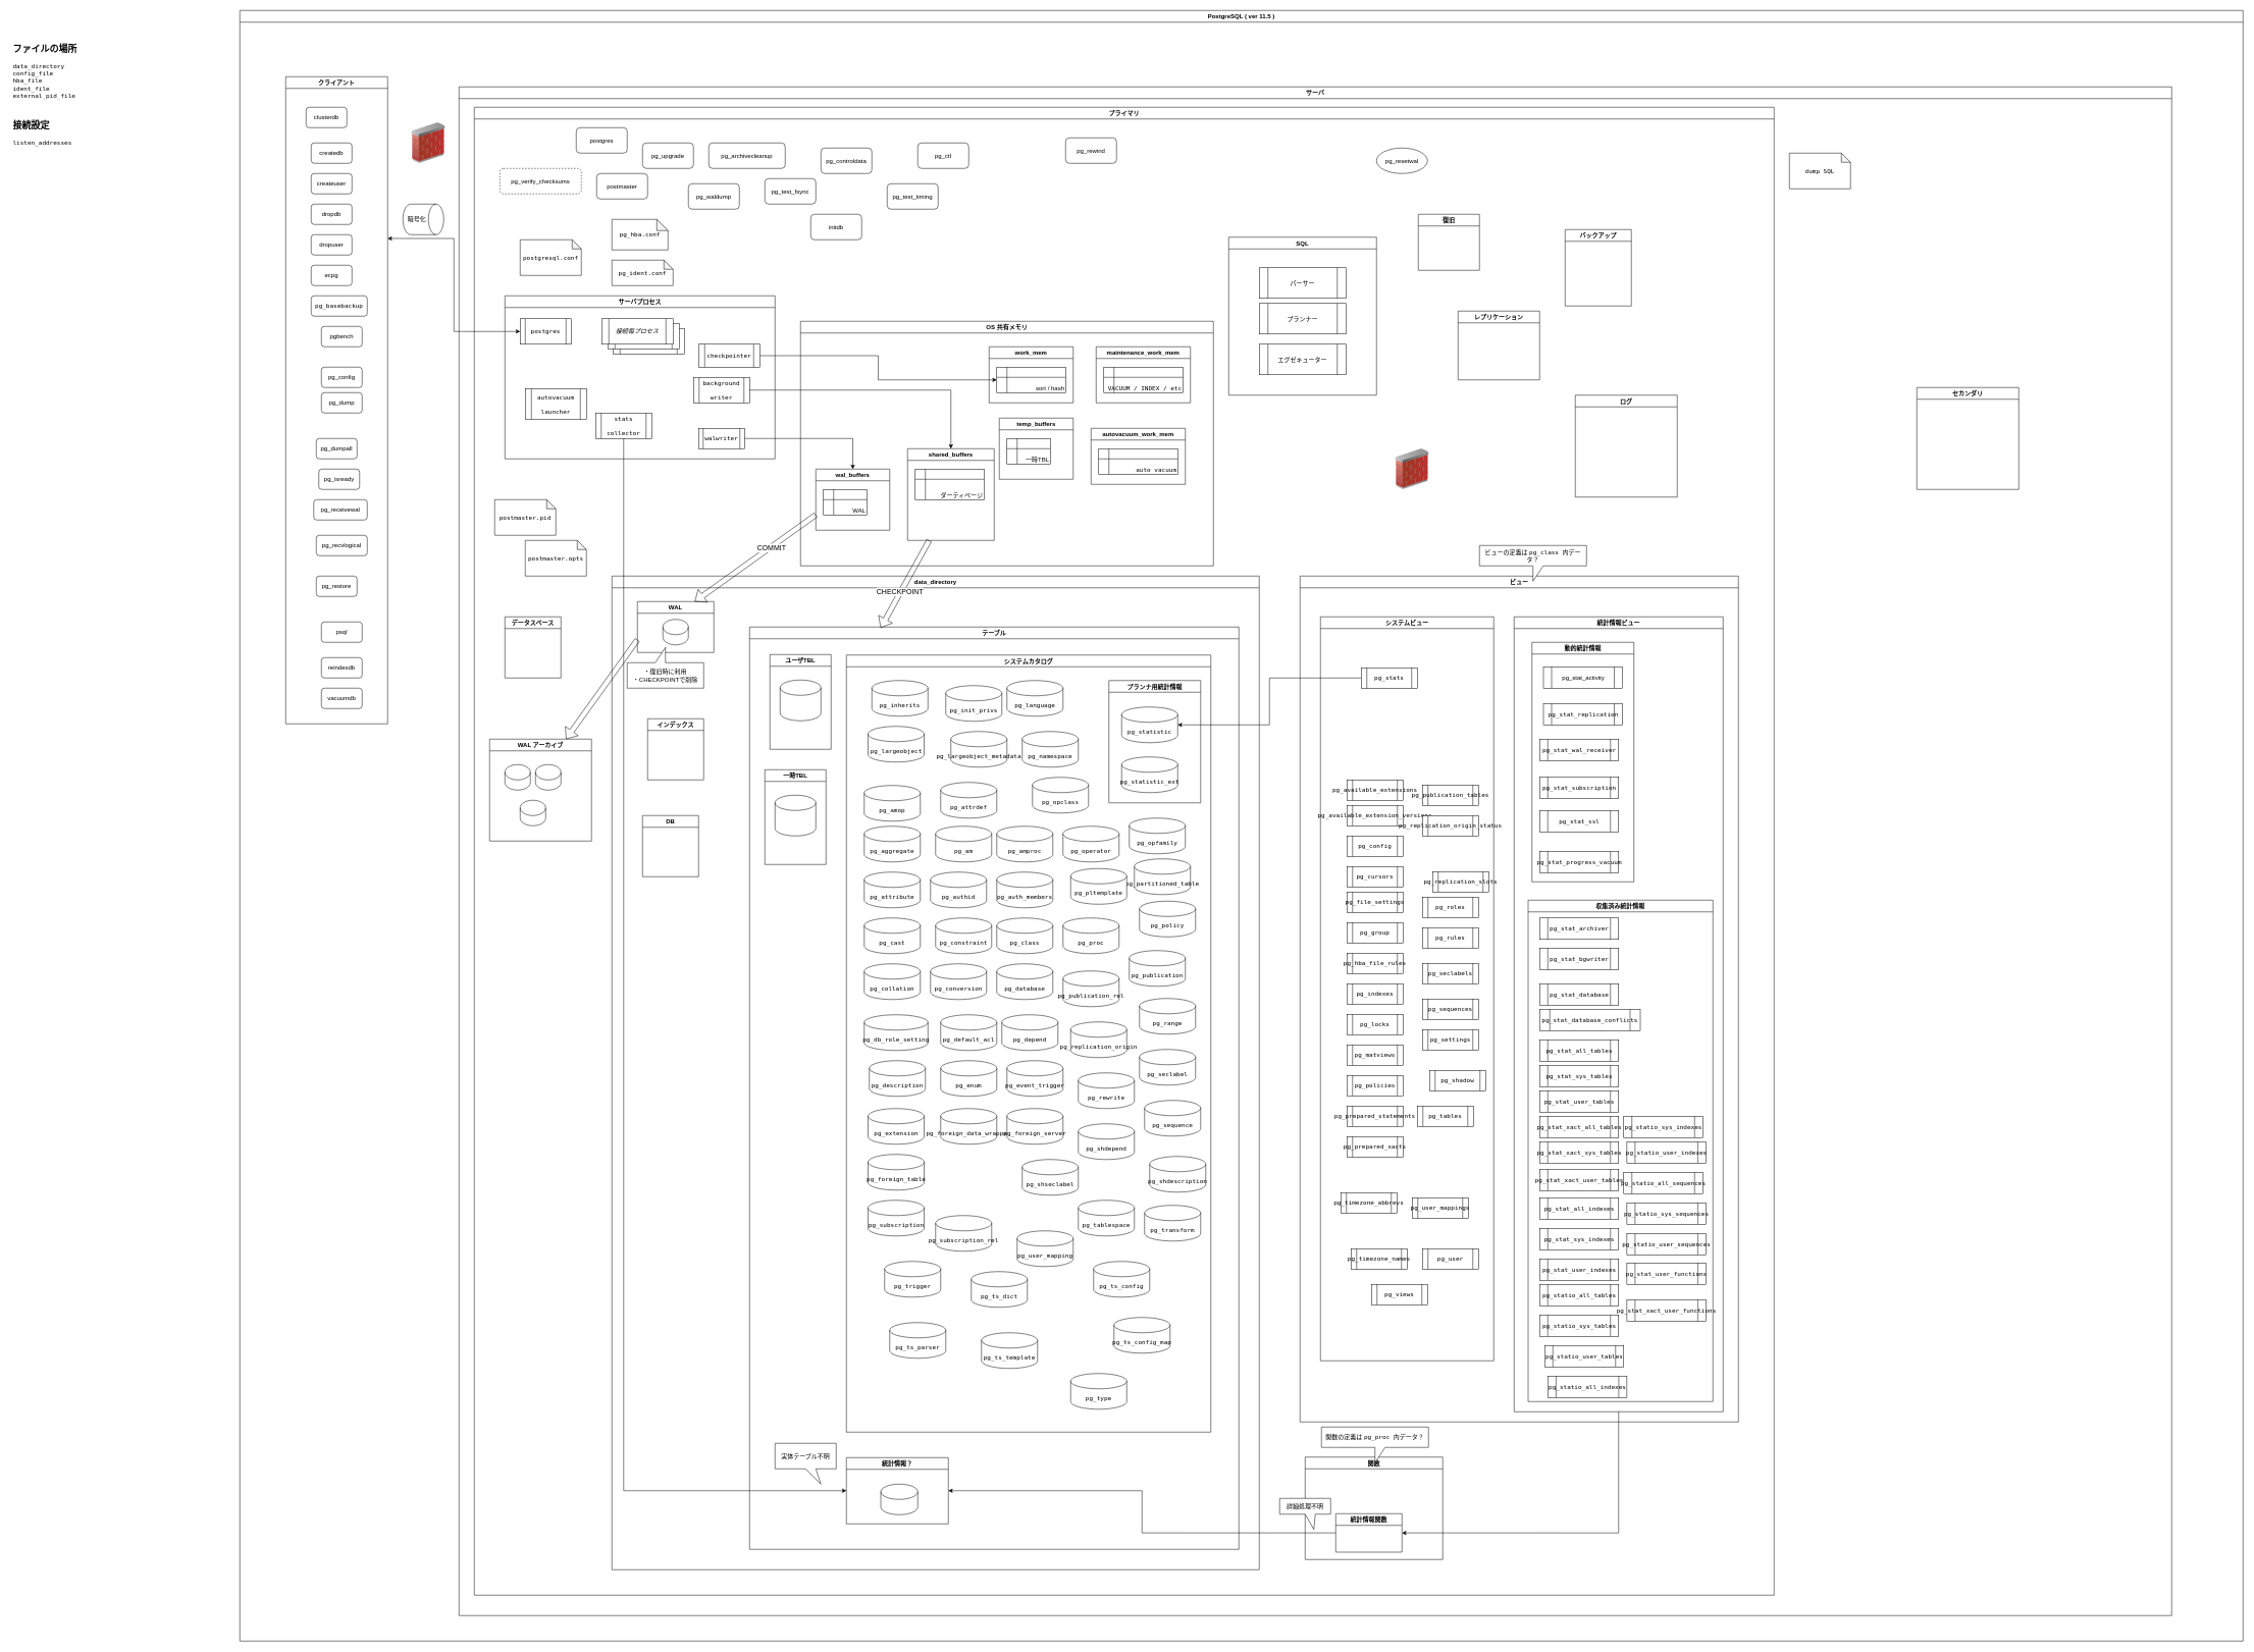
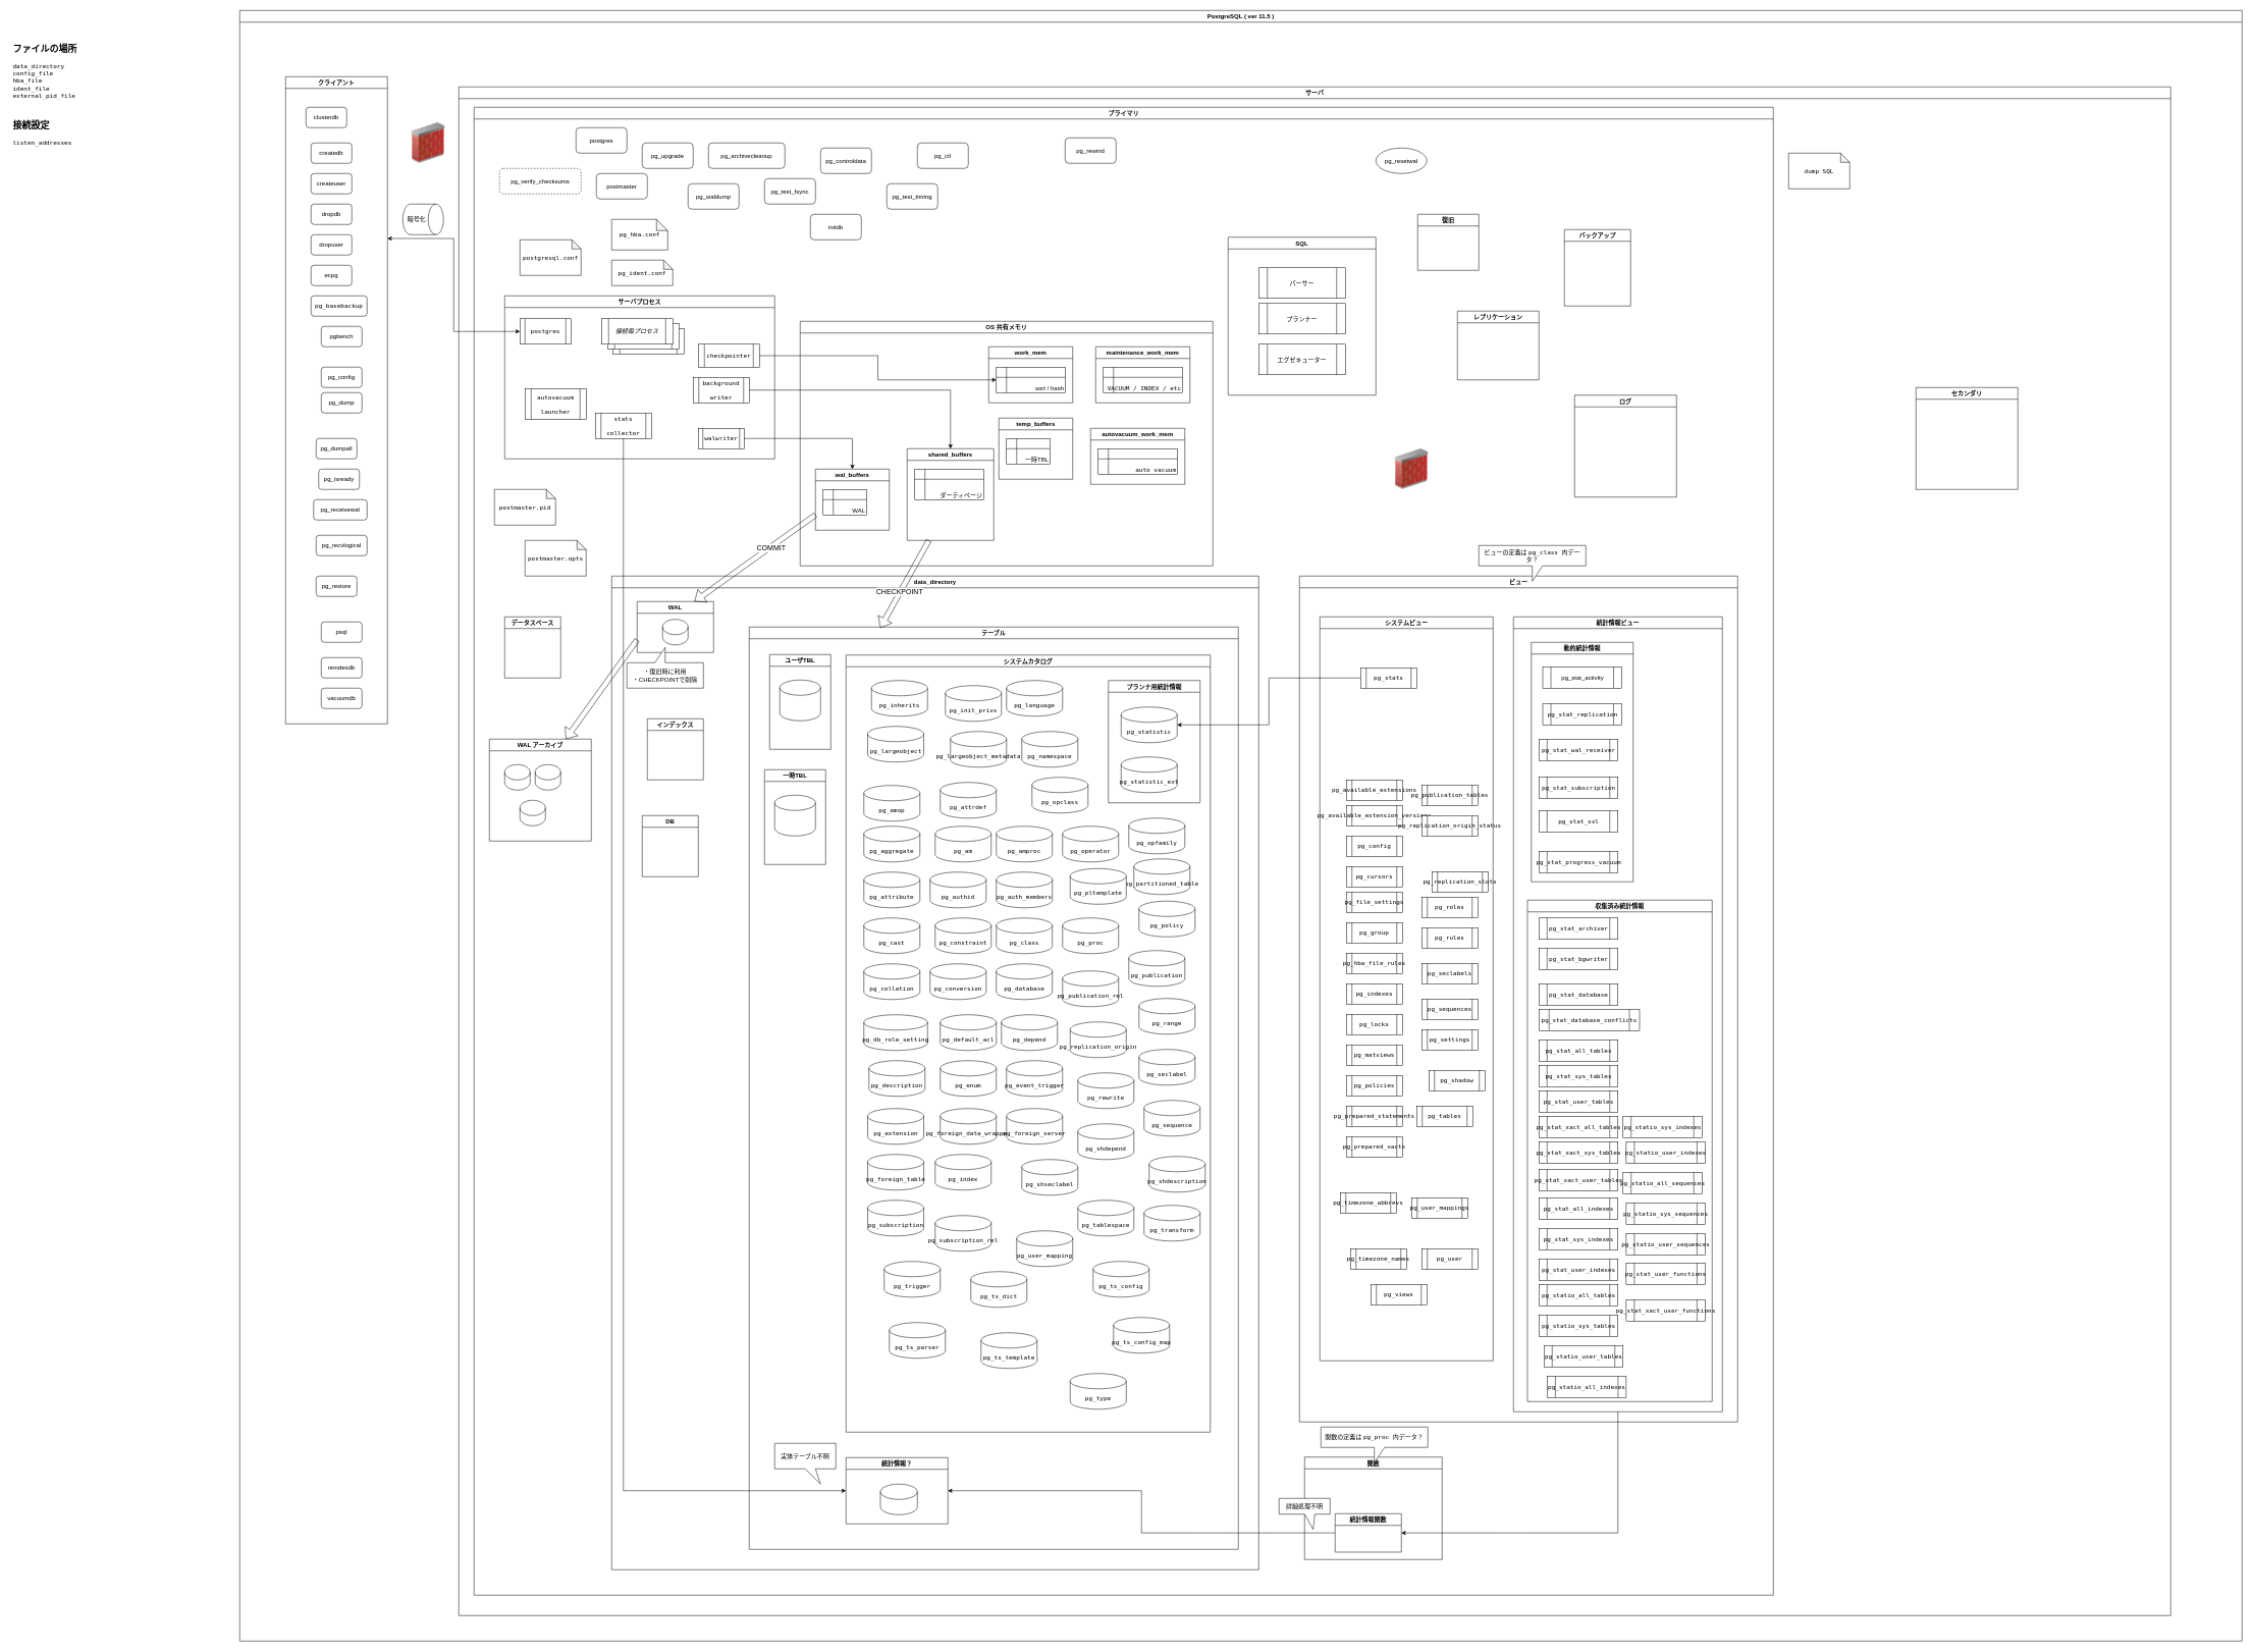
- <mxCell id="128" value="&lt;code class=&quot;filename&quot;&gt;postmaster.pid&lt;/code&gt;" style="shape=note;whiteSpace=wrap;html=1;backgroundOutline=1;darkOpacity=0.05;size=18;" parent="24" vertex="1"><mxGeometry x="40" y="770" width="120" height="70" as="geometry" /></mxCell>
+ <mxCell id="128" value="&lt;code class=&quot;filename&quot;&gt;postmaster.pid&lt;/code&gt;" style="shape=note;whiteSpace=wrap;html=1;backgroundOutline=1;darkOpacity=0.05;size=18;" parent="24" vertex="1"><mxGeometry x="40" y="750" width="120" height="70" as="geometry" /></mxCell>
+ <mxCell id="56" value="&lt;code class=&quot;structname&quot;&gt;pg_index&lt;/code&gt;" style="shape=cylinder3;whiteSpace=wrap;html=1;boundedLbl=1;backgroundOutline=1;size=15;" parent="52" vertex="1"><mxGeometry x="175" y="980" width="110" height="70" as="geometry" /></mxCell>
